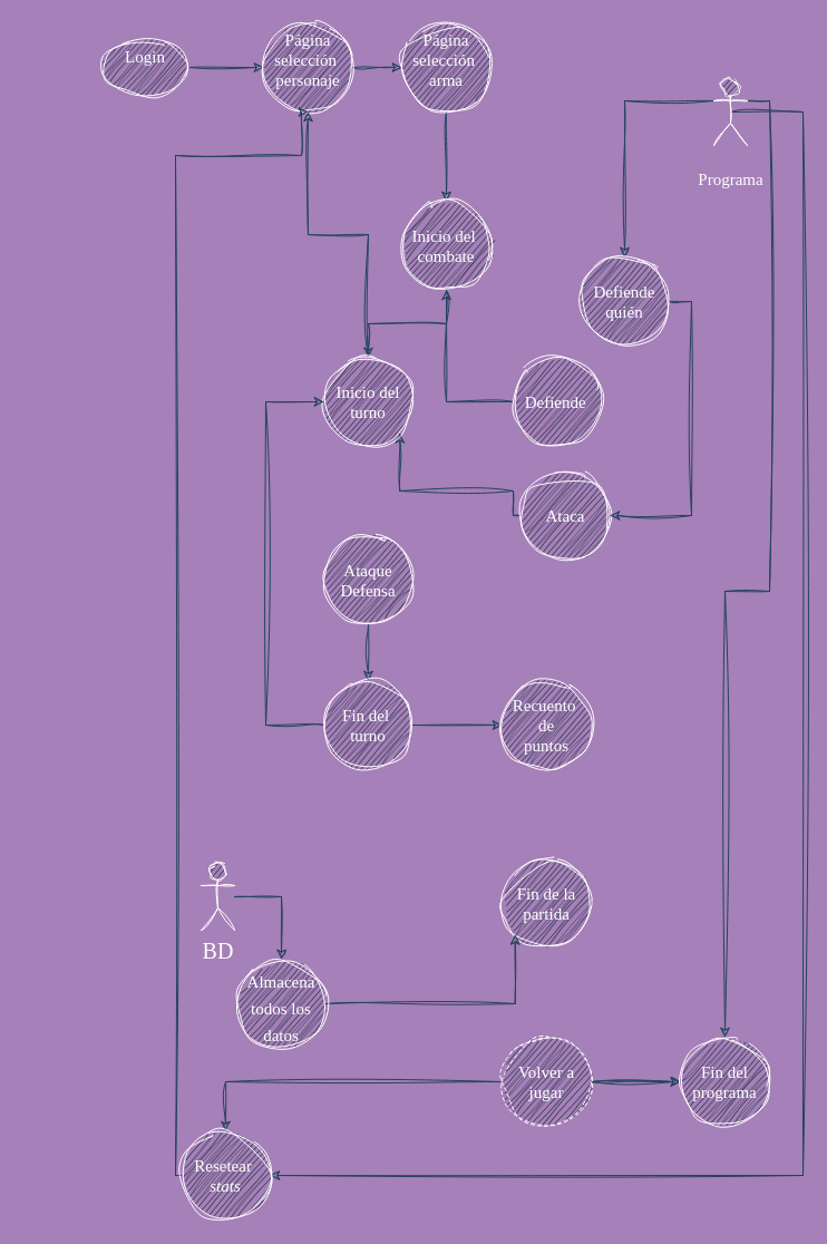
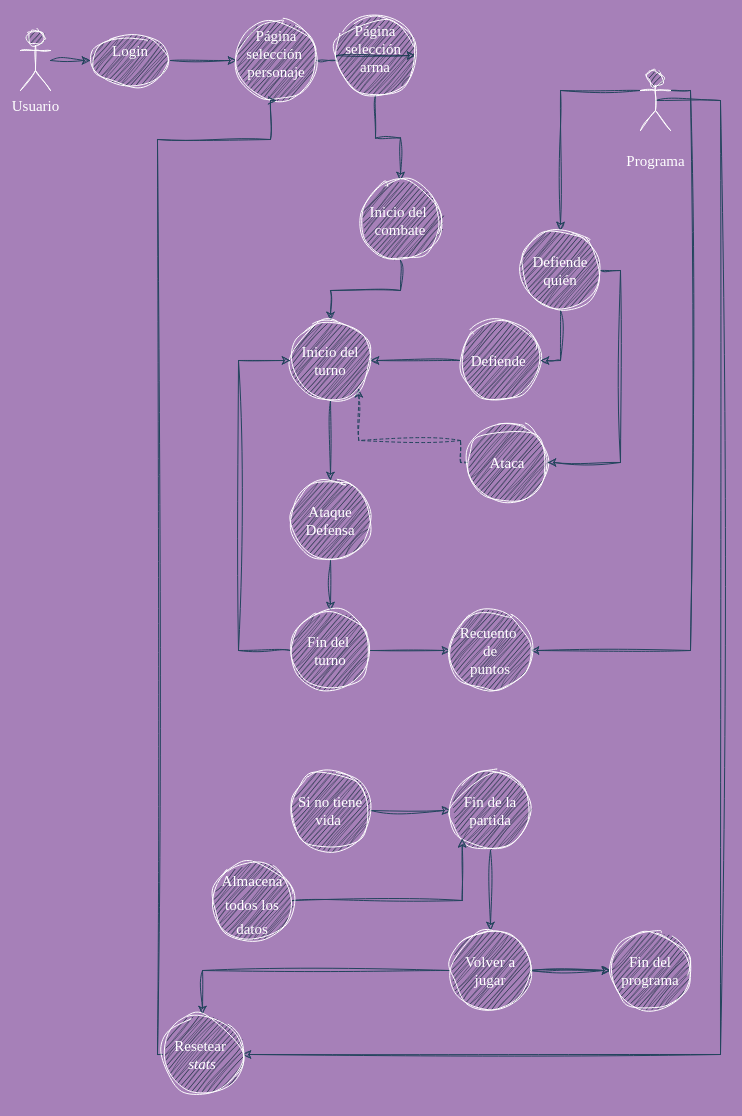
+ <mxCell id="3" value="Usuario&lt;br style=&quot;font-size: 15px;&quot;&gt;" style="shape=umlActor;verticalLabelPosition=bottom;verticalAlign=top;html=1;labelBackgroundColor=none;rounded=1;sketch=1;curveFitting=1;jiggle=2;fillColor=#182E3E;strokeColor=#FFFFFF;fontColor=#FFFFFF;fontFamily=Architects Daughter;fontSource=https%3A%2F%2Ffonts.googleapis.com%2Fcss%3Ffamily%3DArchitects%2BDaughter;fontSize=15;" vertex="1" parent="1"><mxGeometry x="20" y="30" width="30" height="60" as="geometry" /></mxCell>
+ <mxCell id="2" value="" style="edgeStyle=orthogonalEdgeStyle;rounded=0;sketch=1;hachureGap=4;jiggle=2;curveFitting=1;orthogonalLoop=1;jettySize=auto;html=1;fontFamily=Architects Daughter;fontSource=https%3A%2F%2Ffonts.googleapis.com%2Fcss%3Ffamily%3DArchitects%2BDaughter;fontSize=15;labelBackgroundColor=none;strokeColor=#23445D;fontColor=default;verticalAlign=middle;" edge="1" parent="1" source="3" target="5"><mxGeometry relative="1" as="geometry" /></mxCell>
- <mxCell id="9" value="&lt;div style=&quot;font-size: 15px;&quot;&gt;&lt;span style=&quot;font-size: 15px; background-color: initial;&quot;&gt;Página selección&amp;nbsp;&lt;/span&gt;&lt;/div&gt;&lt;font style=&quot;font-size: 15px;&quot;&gt;&lt;div style=&quot;font-size: 15px;&quot;&gt;&lt;span style=&quot;background-color: initial; font-size: 15px;&quot;&gt;arma&lt;/span&gt;&lt;/div&gt;&lt;/font&gt;" style="ellipse;whiteSpace=wrap;html=1;fontSize=15;fontFamily=Architects Daughter;verticalAlign=top;labelBackgroundColor=none;rounded=1;sketch=1;curveFitting=1;jiggle=2;hachureGap=4;fontSource=https%3A%2F%2Ffonts.googleapis.com%2Fcss%3Ffamily%3DArchitects%2BDaughter;align=center;fillColor=#182E3E;strokeColor=#FFFFFF;fontColor=#FFFFFF;" vertex="1" parent="1"><mxGeometry x="360" y="20" width="80" height="80" as="geometry" /></mxCell>
+ <mxCell id="9" value="&lt;div style=&quot;font-size: 15px;&quot;&gt;&lt;span style=&quot;font-size: 15px; background-color: initial;&quot;&gt;Página selección&amp;nbsp;&lt;/span&gt;&lt;/div&gt;&lt;font style=&quot;font-size: 15px;&quot;&gt;&lt;div style=&quot;font-size: 15px;&quot;&gt;&lt;span style=&quot;background-color: initial; font-size: 15px;&quot;&gt;arma&lt;/span&gt;&lt;/div&gt;&lt;/font&gt;" style="ellipse;whiteSpace=wrap;html=1;fontSize=15;fontFamily=Architects Daughter;verticalAlign=top;labelBackgroundColor=none;rounded=1;sketch=1;curveFitting=1;jiggle=2;hachureGap=4;fontSource=https%3A%2F%2Ffonts.googleapis.com%2Fcss%3Ffamily%3DArchitects%2BDaughter;align=center;fillColor=#182E3E;strokeColor=#FFFFFF;fontColor=#FFFFFF;" vertex="1" parent="1"><mxGeometry x="335" y="15" width="80" height="80" as="geometry" /></mxCell>
- <mxCell id="40" style="edgeStyle=orthogonalEdgeStyle;rounded=0;sketch=1;hachureGap=4;jiggle=2;curveFitting=1;orthogonalLoop=1;jettySize=auto;html=1;exitX=0;exitY=0.5;exitDx=0;exitDy=0;entryX=0.5;entryY=1;entryDx=0;entryDy=0;strokeColor=#23445D;fontFamily=Architects Daughter;fontSource=https%3A%2F%2Ffonts.googleapis.com%2Fcss%3Ffamily%3DArchitects%2BDaughter;fontSize=16;" edge="1" parent="1" source="41" target="7"><mxGeometry relative="1" as="geometry"><Array as="points"><mxPoint x="157" y="1054" /><mxPoint x="157" y="139" /><mxPoint x="270" y="139" /></Array></mxGeometry></mxCell>
+ <mxCell id="40" style="edgeStyle=orthogonalEdgeStyle;rounded=0;sketch=1;hachureGap=4;jiggle=2;curveFitting=1;orthogonalLoop=1;jettySize=auto;html=1;exitX=0;exitY=0.5;exitDx=0;exitDy=0;entryX=0.5;entryY=1;entryDx=0;entryDy=0;strokeColor=#23445D;fontFamily=Architects Daughter;fontSource=https%3A%2F%2Ffonts.googleapis.com%2Fcss%3Ffamily%3DArchitects%2BDaughter;fontSize=16;endArrow=open;" edge="1" parent="1" source="41" target="7"><mxGeometry relative="1" as="geometry"><Array as="points"><mxPoint x="157" y="1054" /><mxPoint x="157" y="139" /><mxPoint x="270" y="139" /></Array></mxGeometry></mxCell>
- <mxCell id="23" value="" style="edgeStyle=orthogonalEdgeStyle;rounded=0;sketch=1;hachureGap=4;jiggle=2;curveFitting=1;orthogonalLoop=1;jettySize=auto;html=1;fontFamily=Architects Daughter;fontSource=https%3A%2F%2Ffonts.googleapis.com%2Fcss%3Ffamily%3DArchitects%2BDaughter;fontSize=15;labelBackgroundColor=none;strokeColor=#23445D;fontColor=default;verticalAlign=middle;" edge="1" parent="1" source="24" target="7"><mxGeometry relative="1" as="geometry" /></mxCell>
+ <mxCell id="23" value="" style="edgeStyle=orthogonalEdgeStyle;rounded=0;sketch=1;hachureGap=4;jiggle=2;curveFitting=1;orthogonalLoop=1;jettySize=auto;html=1;fontFamily=Architects Daughter;fontSource=https%3A%2F%2Ffonts.googleapis.com%2Fcss%3Ffamily%3DArchitects%2BDaughter;fontSize=15;labelBackgroundColor=none;strokeColor=#23445D;fontColor=default;verticalAlign=middle;" edge="1" parent="1" source="24" target="26"><mxGeometry relative="1" as="geometry" /></mxCell>
- <mxCell id="14" style="edgeStyle=orthogonalEdgeStyle;rounded=0;sketch=1;hachureGap=4;jiggle=2;curveFitting=1;orthogonalLoop=1;jettySize=auto;html=1;exitX=0;exitY=0.5;exitDx=0;exitDy=0;strokeColor=#23445D;fontFamily=Architects Daughter;fontSource=https%3A%2F%2Ffonts.googleapis.com%2Fcss%3Ffamily%3DArchitects%2BDaughter;fontSize=15;verticalAlign=middle;" edge="1" parent="1" source="15" target="11"><mxGeometry relative="1" as="geometry" /></mxCell>
+ <mxCell id="14" style="edgeStyle=orthogonalEdgeStyle;rounded=0;sketch=1;hachureGap=4;jiggle=2;curveFitting=1;orthogonalLoop=1;jettySize=auto;html=1;exitX=0;exitY=0.5;exitDx=0;exitDy=0;strokeColor=#23445D;fontFamily=Architects Daughter;fontSource=https%3A%2F%2Ffonts.googleapis.com%2Fcss%3Ffamily%3DArchitects%2BDaughter;fontSize=15;verticalAlign=middle;" edge="1" parent="1" source="15" target="24"><mxGeometry relative="1" as="geometry" /></mxCell>
+ <mxCell id="20" style="edgeStyle=orthogonalEdgeStyle;rounded=0;sketch=1;hachureGap=4;jiggle=2;curveFitting=1;orthogonalLoop=1;jettySize=auto;html=1;exitX=0.5;exitY=1;exitDx=0;exitDy=0;entryX=1;entryY=0.5;entryDx=0;entryDy=0;fontFamily=Architects Daughter;fontSource=https%3A%2F%2Ffonts.googleapis.com%2Fcss%3Ffamily%3DArchitects%2BDaughter;fontSize=15;labelBackgroundColor=none;strokeColor=#23445D;fontColor=default;verticalAlign=middle;" edge="1" parent="1" source="22" target="15"><mxGeometry relative="1" as="geometry" /></mxCell>
- <mxCell id="12" style="edgeStyle=orthogonalEdgeStyle;rounded=0;sketch=1;hachureGap=4;jiggle=2;curveFitting=1;orthogonalLoop=1;jettySize=auto;html=1;exitX=0;exitY=0.5;exitDx=0;exitDy=0;entryX=1;entryY=1;entryDx=0;entryDy=0;strokeColor=#23445D;fontFamily=Architects Daughter;fontSource=https%3A%2F%2Ffonts.googleapis.com%2Fcss%3Ffamily%3DArchitects%2BDaughter;fontSize=15;verticalAlign=middle;" edge="1" parent="1" source="13" target="24"><mxGeometry relative="1" as="geometry"><Array as="points"><mxPoint x="460" y="462" /><mxPoint x="460" y="440" /><mxPoint x="358" y="440" /></Array></mxGeometry></mxCell>
+ <mxCell id="12" style="edgeStyle=orthogonalEdgeStyle;rounded=0;sketch=1;hachureGap=4;jiggle=2;curveFitting=1;orthogonalLoop=1;jettySize=auto;html=1;exitX=0;exitY=0.5;exitDx=0;exitDy=0;entryX=1;entryY=1;entryDx=0;entryDy=0;strokeColor=#23445D;fontFamily=Architects Daughter;fontSource=https%3A%2F%2Ffonts.googleapis.com%2Fcss%3Ffamily%3DArchitects%2BDaughter;fontSize=15;verticalAlign=middle;dashed=1;" edge="1" parent="1" source="13" target="24"><mxGeometry relative="1" as="geometry"><Array as="points"><mxPoint x="460" y="462" /><mxPoint x="460" y="440" /><mxPoint x="358" y="440" /></Array></mxGeometry></mxCell>
- <mxCell id="17" style="edgeStyle=orthogonalEdgeStyle;rounded=0;sketch=1;hachureGap=4;jiggle=2;curveFitting=1;orthogonalLoop=1;jettySize=auto;html=1;exitX=1;exitY=0.333;exitDx=0;exitDy=0;exitPerimeter=0;fontFamily=Architects Daughter;fontSource=https%3A%2F%2Ffonts.googleapis.com%2Fcss%3Ffamily%3DArchitects%2BDaughter;fontSize=15;strokeColor=#23445D;labelBackgroundColor=none;fontColor=default;verticalAlign=middle;" edge="1" parent="1" source="19" target="39"><mxGeometry relative="1" as="geometry" /></mxCell>
+ <mxCell id="17" style="edgeStyle=orthogonalEdgeStyle;rounded=0;sketch=1;hachureGap=4;jiggle=2;curveFitting=1;orthogonalLoop=1;jettySize=auto;html=1;exitX=1;exitY=0.333;exitDx=0;exitDy=0;exitPerimeter=0;entryX=1;entryY=0.5;entryDx=0;entryDy=0;fontFamily=Architects Daughter;fontSource=https%3A%2F%2Ffonts.googleapis.com%2Fcss%3Ffamily%3DArchitects%2BDaughter;fontSize=15;strokeColor=#23445D;labelBackgroundColor=none;fontColor=default;verticalAlign=middle;" edge="1" parent="1" source="19" target="30"><mxGeometry relative="1" as="geometry" /></mxCell>
- <mxCell id="43" value="BD" style="shape=umlActor;verticalLabelPosition=bottom;verticalAlign=top;html=1;outlineConnect=0;sketch=1;hachureGap=4;jiggle=2;curveFitting=1;strokeColor=#FFFFFF;fontFamily=Architects Daughter;fontSource=https%3A%2F%2Ffonts.googleapis.com%2Fcss%3Ffamily%3DArchitects%2BDaughter;fontSize=20;fontColor=#FFFFFF;fillColor=#182E3E;" vertex="1" parent="1"><mxGeometry x="180" y="774" width="30" height="60" as="geometry" /></mxCell>
- <mxCell id="42" value="" style="edgeStyle=orthogonalEdgeStyle;rounded=0;sketch=1;hachureGap=4;jiggle=2;curveFitting=1;orthogonalLoop=1;jettySize=auto;html=1;strokeColor=#23445D;fontFamily=Architects Daughter;fontSource=https%3A%2F%2Ffonts.googleapis.com%2Fcss%3Ffamily%3DArchitects%2BDaughter;fontSize=16;" edge="1" parent="1" source="43" target="45"><mxGeometry relative="1" as="geometry" /></mxCell>
+ <mxCell id="32" value="&lt;div style=&quot;font-size: 15px;&quot;&gt;&lt;span style=&quot;font-size: 15px;&quot;&gt;Si no tiene vida&amp;nbsp;&lt;/span&gt;&lt;/div&gt;" style="ellipse;whiteSpace=wrap;html=1;fontSize=15;fontFamily=Architects Daughter;verticalAlign=middle;labelBackgroundColor=none;rounded=1;sketch=1;curveFitting=1;jiggle=2;hachureGap=4;fontSource=https%3A%2F%2Ffonts.googleapis.com%2Fcss%3Ffamily%3DArchitects%2BDaughter;align=center;fillColor=#182E3E;strokeColor=#FFFFFF;fontColor=#FFFFFF;" vertex="1" parent="1"><mxGeometry x="290" y="770" width="80" height="80" as="geometry" /></mxCell>
+ <mxCell id="31" value="" style="edgeStyle=orthogonalEdgeStyle;rounded=0;sketch=1;hachureGap=4;jiggle=2;curveFitting=1;orthogonalLoop=1;jettySize=auto;html=1;strokeColor=#23445D;fontFamily=Architects Daughter;fontSource=https%3A%2F%2Ffonts.googleapis.com%2Fcss%3Ffamily%3DArchitects%2BDaughter;fontSize=15;verticalAlign=middle;" edge="1" parent="1" source="32" target="34"><mxGeometry relative="1" as="geometry" /></mxCell>
+ <mxCell id="33" value="" style="edgeStyle=orthogonalEdgeStyle;rounded=0;sketch=1;hachureGap=4;jiggle=2;curveFitting=1;orthogonalLoop=1;jettySize=auto;html=1;strokeColor=#23445D;fontFamily=Architects Daughter;fontSource=https%3A%2F%2Ffonts.googleapis.com%2Fcss%3Ffamily%3DArchitects%2BDaughter;fontSize=16;" edge="1" parent="1" source="34" target="38"><mxGeometry relative="1" as="geometry" /></mxCell>
- <mxCell id="38" value="&lt;div style=&quot;font-size: 15px;&quot;&gt;Volver a jugar&lt;/div&gt;" style="ellipse;whiteSpace=wrap;html=1;fontSize=15;fontFamily=Architects Daughter;verticalAlign=middle;labelBackgroundColor=none;rounded=1;sketch=1;curveFitting=1;jiggle=2;hachureGap=4;fontSource=https%3A%2F%2Ffonts.googleapis.com%2Fcss%3Ffamily%3DArchitects%2BDaughter;align=center;fillColor=#182E3E;strokeColor=#FFFFFF;fontColor=#FFFFFF;dashed=1;" vertex="1" parent="1"><mxGeometry x="450" y="930" width="80" height="80" as="geometry" /></mxCell>
+ <mxCell id="38" value="&lt;div style=&quot;font-size: 15px;&quot;&gt;Volver a jugar&lt;/div&gt;" style="ellipse;whiteSpace=wrap;html=1;fontSize=15;fontFamily=Architects Daughter;verticalAlign=middle;labelBackgroundColor=none;rounded=1;sketch=1;curveFitting=1;jiggle=2;hachureGap=4;fontSource=https%3A%2F%2Ffonts.googleapis.com%2Fcss%3Ffamily%3DArchitects%2BDaughter;align=center;fillColor=#182E3E;strokeColor=#FFFFFF;fontColor=#FFFFFF;" vertex="1" parent="1"><mxGeometry x="450" y="930" width="80" height="80" as="geometry" /></mxCell>
